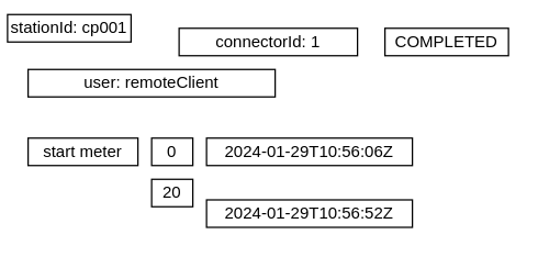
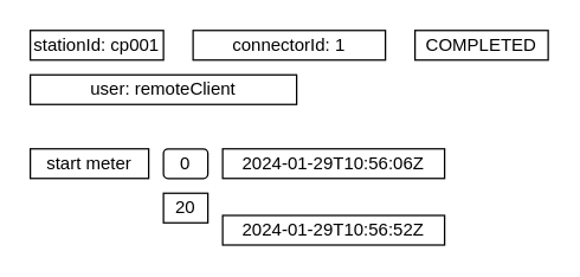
- <mxCell id="3" value="stationId: cp001" style="rounded=0;whiteSpace=wrap;html=1;" vertex="1" parent="1"><mxGeometry x="5" y="10" width="90" height="20" as="geometry" /></mxCell>
+ <mxCell id="3" value="stationId: cp001" style="rounded=0;whiteSpace=wrap;html=1;" vertex="1" parent="1"><mxGeometry x="20" y="20" width="90" height="20" as="geometry" /></mxCell>
- <mxCell id="7" value="0" style="rounded=0;whiteSpace=wrap;html=1;" vertex="1" parent="1"><mxGeometry x="110" y="100" width="30" height="20" as="geometry" /></mxCell>
+ <mxCell id="7" value="0" style="whiteSpace=wrap;html=1;rounded=1;" vertex="1" parent="1"><mxGeometry x="110" y="100" width="30" height="20" as="geometry" /></mxCell>
